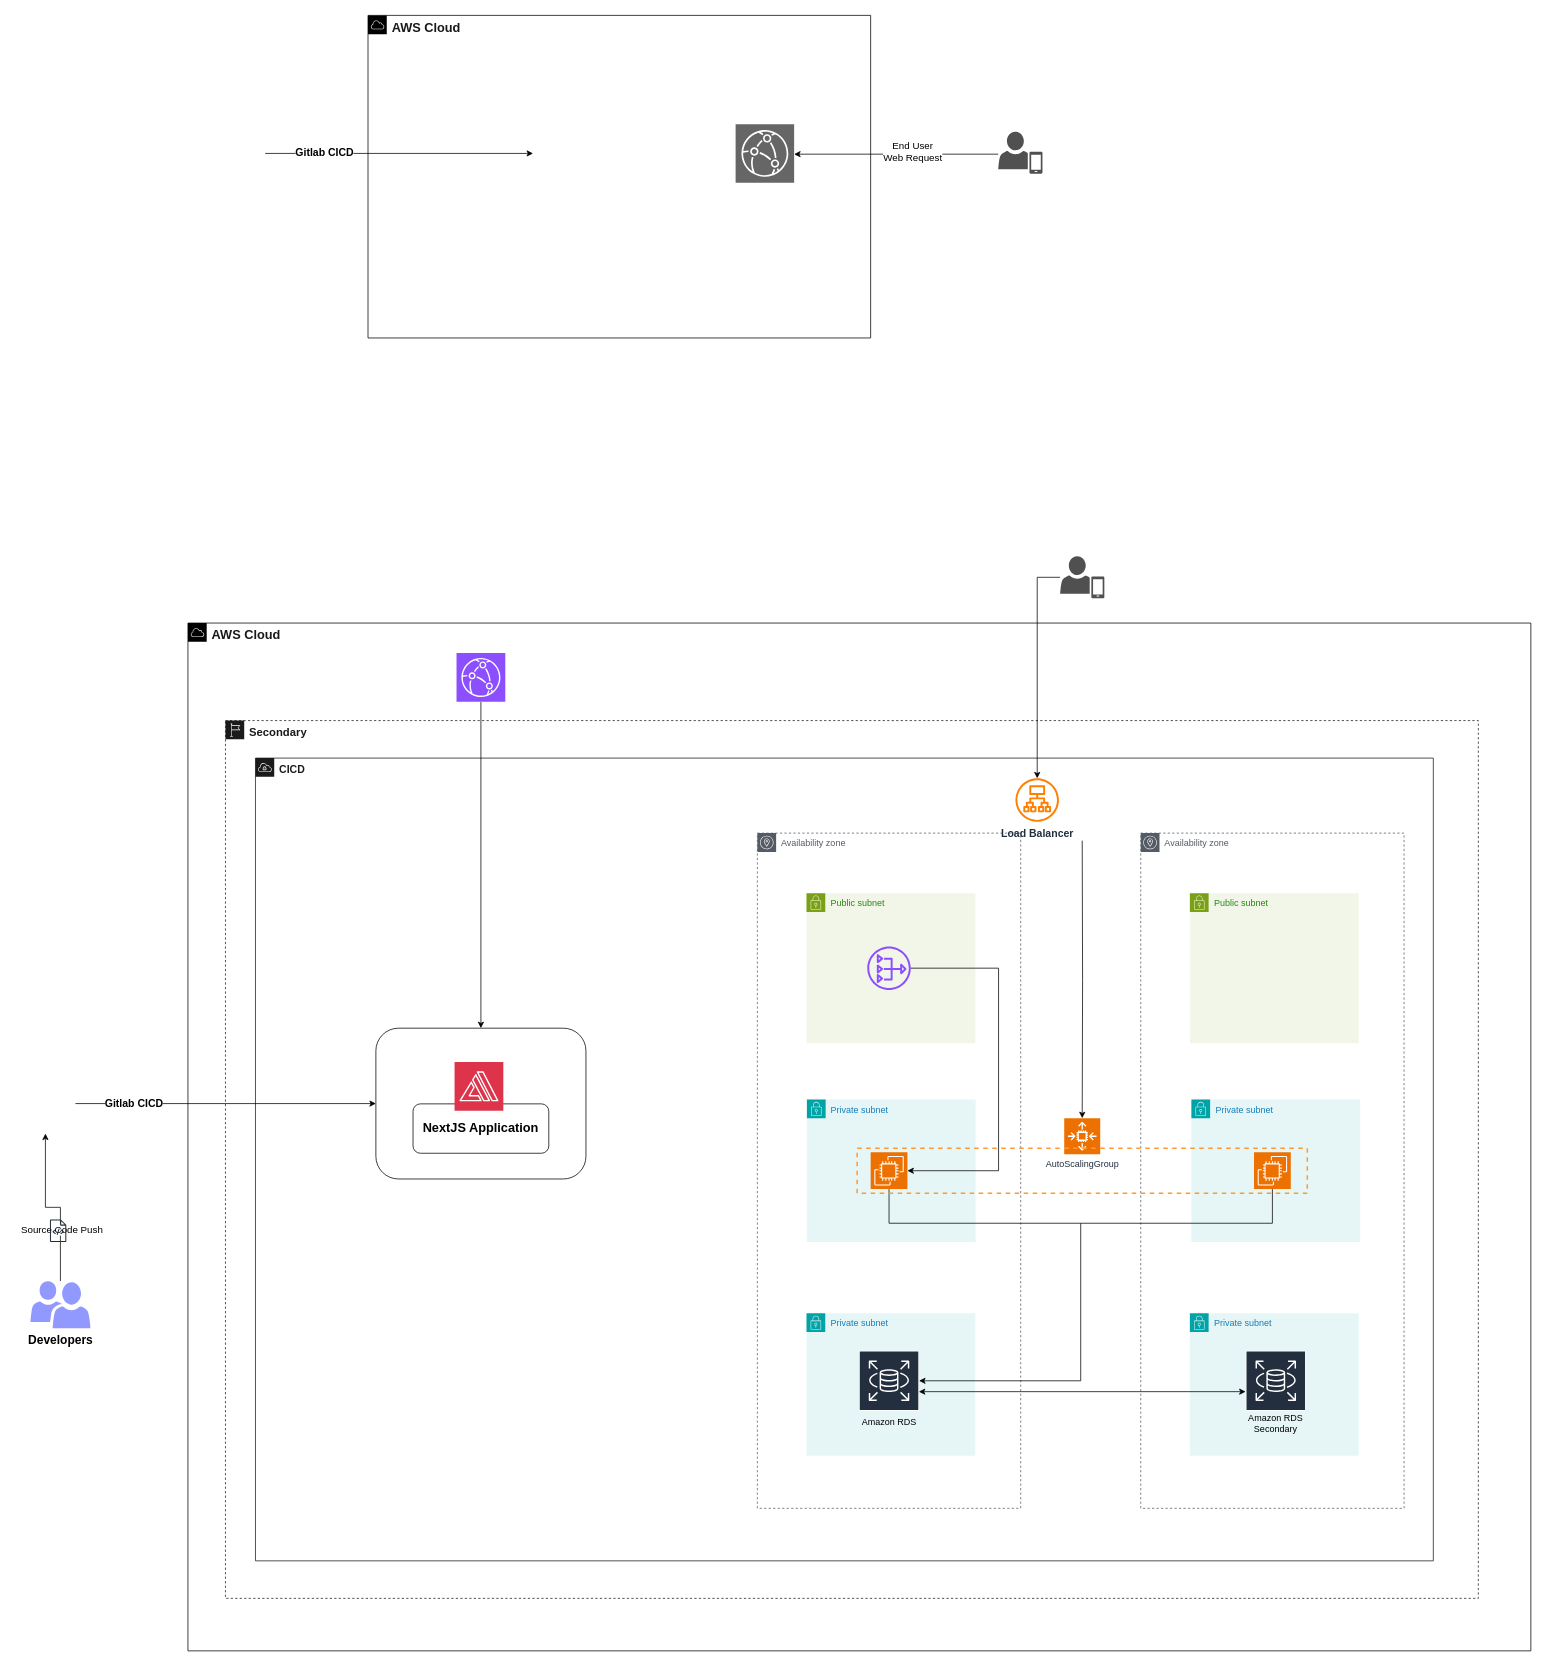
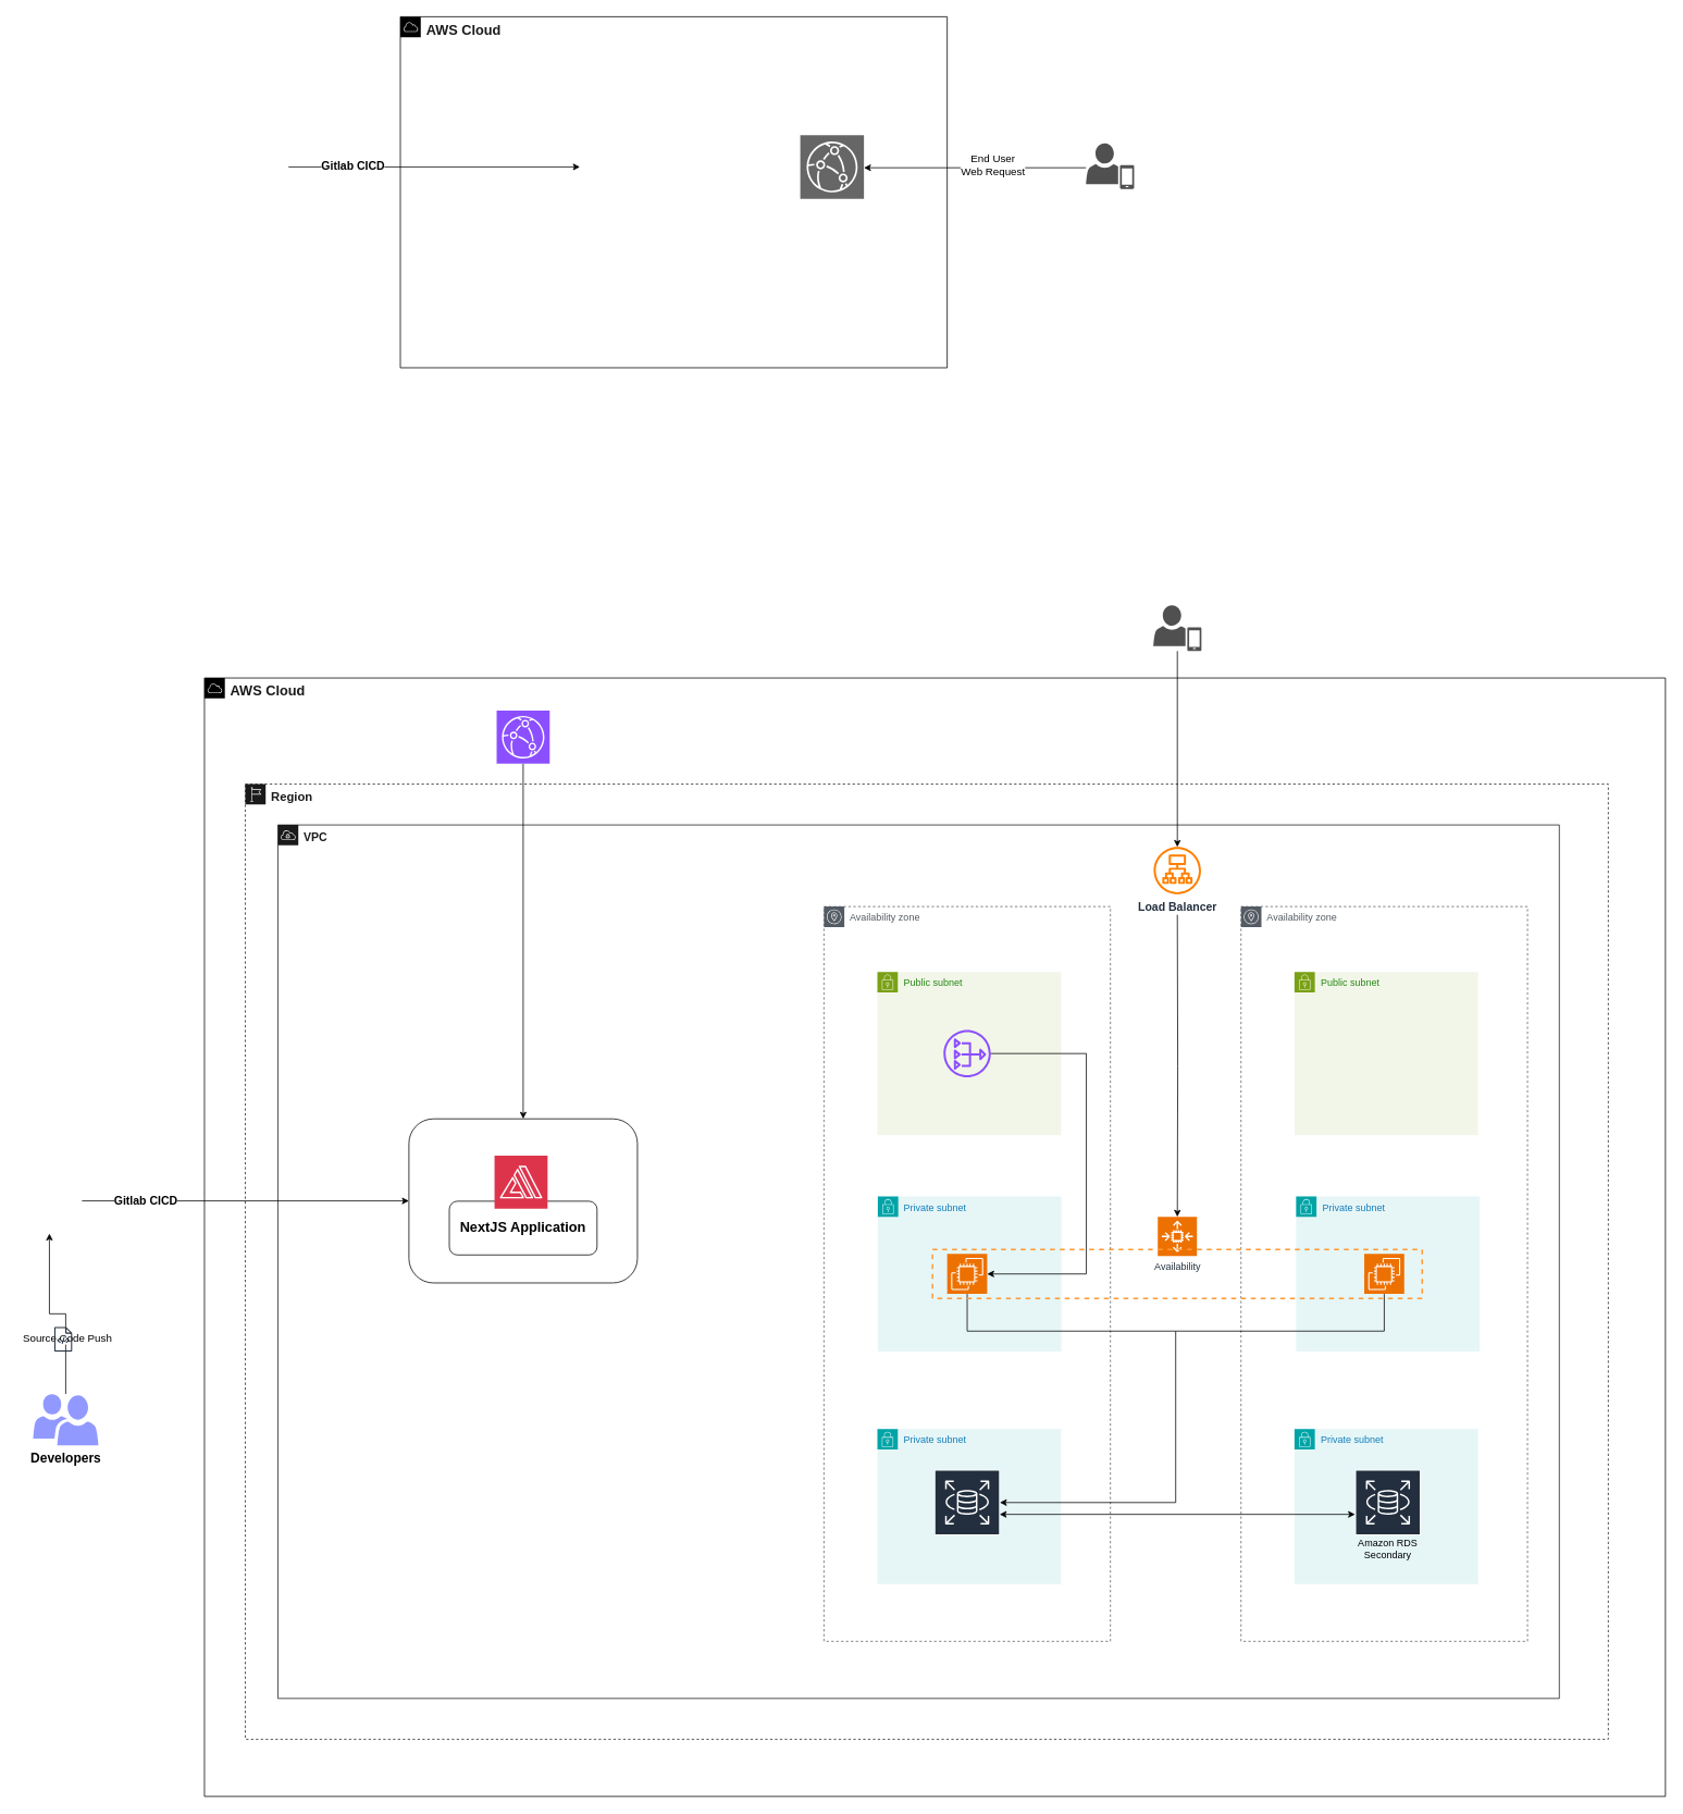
- <mxCell id="5" value="&lt;b&gt;&lt;font color=&quot;#1a1a1a&quot; style=&quot;font-size: 15px;&quot;&gt;Secondary&lt;/font&gt;&lt;/b&gt;" style="sketch=0;outlineConnect=0;gradientColor=none;html=1;whiteSpace=wrap;fontSize=12;fontStyle=0;shape=mxgraph.aws4.group;grIcon=mxgraph.aws4.group_region;strokeColor=#1A1A1A;fillColor=none;verticalAlign=top;align=left;spacingLeft=30;fontColor=#879196;dashed=1;" vertex="1" parent="1"><mxGeometry x="300" y="960" width="1670" height="1170" as="geometry" /></mxCell>
+ <mxCell id="5" value="&lt;b&gt;&lt;font color=&quot;#1a1a1a&quot; style=&quot;font-size: 15px;&quot;&gt;Region&lt;/font&gt;&lt;/b&gt;" style="sketch=0;outlineConnect=0;gradientColor=none;html=1;whiteSpace=wrap;fontSize=12;fontStyle=0;shape=mxgraph.aws4.group;grIcon=mxgraph.aws4.group_region;strokeColor=#1A1A1A;fillColor=none;verticalAlign=top;align=left;spacingLeft=30;fontColor=#879196;dashed=1;" vertex="1" parent="1"><mxGeometry x="300" y="960" width="1670" height="1170" as="geometry" /></mxCell>
- <mxCell id="6" value="&lt;b&gt;&lt;font style=&quot;font-size: 14px;&quot; color=&quot;#1a1a1a&quot;&gt;CICD&lt;/font&gt;&lt;/b&gt;" style="sketch=0;outlineConnect=0;gradientColor=none;html=1;whiteSpace=wrap;fontSize=12;fontStyle=0;shape=mxgraph.aws4.group;grIcon=mxgraph.aws4.group_vpc;strokeColor=#1A1A1A;fillColor=none;verticalAlign=top;align=left;spacingLeft=30;fontColor=#879196;dashed=0;" vertex="1" parent="1"><mxGeometry x="340" y="1010" width="1570" height="1070" as="geometry" /></mxCell>
+ <mxCell id="6" value="&lt;b&gt;&lt;font style=&quot;font-size: 14px;&quot; color=&quot;#1a1a1a&quot;&gt;VPC&lt;/font&gt;&lt;/b&gt;" style="sketch=0;outlineConnect=0;gradientColor=none;html=1;whiteSpace=wrap;fontSize=12;fontStyle=0;shape=mxgraph.aws4.group;grIcon=mxgraph.aws4.group_vpc;strokeColor=#1A1A1A;fillColor=none;verticalAlign=top;align=left;spacingLeft=30;fontColor=#879196;dashed=0;" vertex="1" parent="1"><mxGeometry x="340" y="1010" width="1570" height="1070" as="geometry" /></mxCell>
- <mxCell id="36" value="&lt;b&gt;&lt;font style=&quot;font-size: 14px;&quot;&gt;Load Balancer&lt;/font&gt;&lt;/b&gt;" style="sketch=0;outlineConnect=0;fontColor=#232F3E;gradientColor=none;fillColor=#FF8000;strokeColor=none;dashed=0;verticalLabelPosition=bottom;verticalAlign=top;align=center;html=1;fontSize=12;fontStyle=0;aspect=fixed;pointerEvents=1;shape=mxgraph.aws4.application_load_balancer;" vertex="1" parent="1"><mxGeometry x="1353" y="1037" width="58" height="58" as="geometry" /></mxCell>
+ <mxCell id="36" value="&lt;b&gt;&lt;font style=&quot;font-size: 14px;&quot;&gt;Load Balancer&lt;/font&gt;&lt;/b&gt;" style="sketch=0;outlineConnect=0;fontColor=#232F3E;gradientColor=none;fillColor=#FF8000;strokeColor=none;dashed=0;verticalLabelPosition=bottom;verticalAlign=top;align=center;html=1;fontSize=12;fontStyle=0;aspect=fixed;pointerEvents=1;shape=mxgraph.aws4.application_load_balancer;" vertex="1" parent="1"><mxGeometry x="1413" y="1037" width="58" height="58" as="geometry" /></mxCell>
- <mxCell id="45" value="AutoScalingGroup&lt;div&gt;&lt;br&gt;&lt;/div&gt;" style="sketch=0;points=[[0,0,0],[0.25,0,0],[0.5,0,0],[0.75,0,0],[1,0,0],[0,1,0],[0.25,1,0],[0.5,1,0],[0.75,1,0],[1,1,0],[0,0.25,0],[0,0.5,0],[0,0.75,0],[1,0.25,0],[1,0.5,0],[1,0.75,0]];outlineConnect=0;fontColor=#232F3E;fillColor=#ED7100;strokeColor=#ffffff;dashed=0;verticalLabelPosition=bottom;verticalAlign=top;align=center;html=1;fontSize=12;fontStyle=0;aspect=fixed;shape=mxgraph.aws4.resourceIcon;resIcon=mxgraph.aws4.auto_scaling2;" vertex="1" parent="1"><mxGeometry x="1418" y="1490" width="48" height="48" as="geometry" /></mxCell>
+ <mxCell id="45" value="Availability&lt;div&gt;&lt;br&gt;&lt;/div&gt;" style="sketch=0;points=[[0,0,0],[0.25,0,0],[0.5,0,0],[0.75,0,0],[1,0,0],[0,1,0],[0.25,1,0],[0.5,1,0],[0.75,1,0],[1,1,0],[0,0.25,0],[0,0.5,0],[0,0.75,0],[1,0.25,0],[1,0.5,0],[1,0.75,0]];outlineConnect=0;fontColor=#232F3E;fillColor=#ED7100;strokeColor=#ffffff;dashed=0;verticalLabelPosition=bottom;verticalAlign=top;align=center;html=1;fontSize=12;fontStyle=0;aspect=fixed;shape=mxgraph.aws4.resourceIcon;resIcon=mxgraph.aws4.auto_scaling2;" vertex="1" parent="1"><mxGeometry x="1418" y="1490" width="48" height="48" as="geometry" /></mxCell>
- <mxCell id="31" value="Amazon RDS" style="text;strokeColor=none;align=center;fillColor=none;html=1;verticalAlign=middle;whiteSpace=wrap;rounded=0;" vertex="1" parent="29"><mxGeometry y="80" width="100" height="30" as="geometry" /></mxCell>
